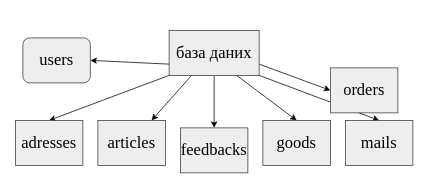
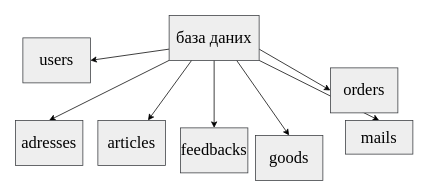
- <mxCell id="9" value="база даних" style="rounded=0;whiteSpace=wrap;html=1;fillColor=#eeeeee;strokeColor=#36393d;fontFamily=Times New Roman;fontColor=#000000;fontSize=22;" vertex="1" parent="1"><mxGeometry x="225" y="40" width="120" height="60" as="geometry" /></mxCell>
+ <mxCell id="9" value="база даних" style="rounded=0;whiteSpace=wrap;html=1;fillColor=#eeeeee;strokeColor=#36393d;fontFamily=Times New Roman;fontColor=#000000;fontSize=22;" vertex="1" parent="1"><mxGeometry x="225" y="20" width="120" height="60" as="geometry" /></mxCell>
- <mxCell id="16" value="users" style="whiteSpace=wrap;html=1;fontFamily=Times New Roman;fontSize=22;fillColor=#eeeeee;strokeColor=#36393d;fontColor=#000000;rounded=1;" vertex="1" parent="1"><mxGeometry x="30" y="50" width="90" height="60" as="geometry" /></mxCell>
+ <mxCell id="16" value="users" style="rounded=0;whiteSpace=wrap;html=1;fontFamily=Times New Roman;fontSize=22;fillColor=#eeeeee;strokeColor=#36393d;fontColor=#000000;" vertex="1" parent="1"><mxGeometry x="30" y="50" width="90" height="60" as="geometry" /></mxCell>
- <mxCell id="13" value="goods" style="rounded=0;whiteSpace=wrap;html=1;fontFamily=Times New Roman;fontSize=22;fillColor=#eeeeee;strokeColor=#36393d;fontColor=#000000;" vertex="1" parent="1"><mxGeometry x="350" y="160" width="90" height="60" as="geometry" /></mxCell>
+ <mxCell id="13" value="goods" style="rounded=0;whiteSpace=wrap;html=1;fontFamily=Times New Roman;fontSize=22;fillColor=#eeeeee;strokeColor=#36393d;fontColor=#000000;" vertex="1" parent="1"><mxGeometry x="340" y="180" width="90" height="60" as="geometry" /></mxCell>
- <mxCell id="14" value="mails" style="rounded=0;whiteSpace=wrap;html=1;fontFamily=Times New Roman;fontSize=22;fillColor=#eeeeee;strokeColor=#36393d;fontColor=#000000;" vertex="1" parent="1"><mxGeometry x="460" y="160" width="90" height="60" as="geometry" /></mxCell>
+ <mxCell id="14" value="mails" style="rounded=0;whiteSpace=wrap;html=1;fontFamily=Times New Roman;fontSize=22;fillColor=#eeeeee;strokeColor=#36393d;fontColor=#000000;" vertex="1" parent="1"><mxGeometry x="460" y="160" width="90" height="45" as="geometry" /></mxCell>
